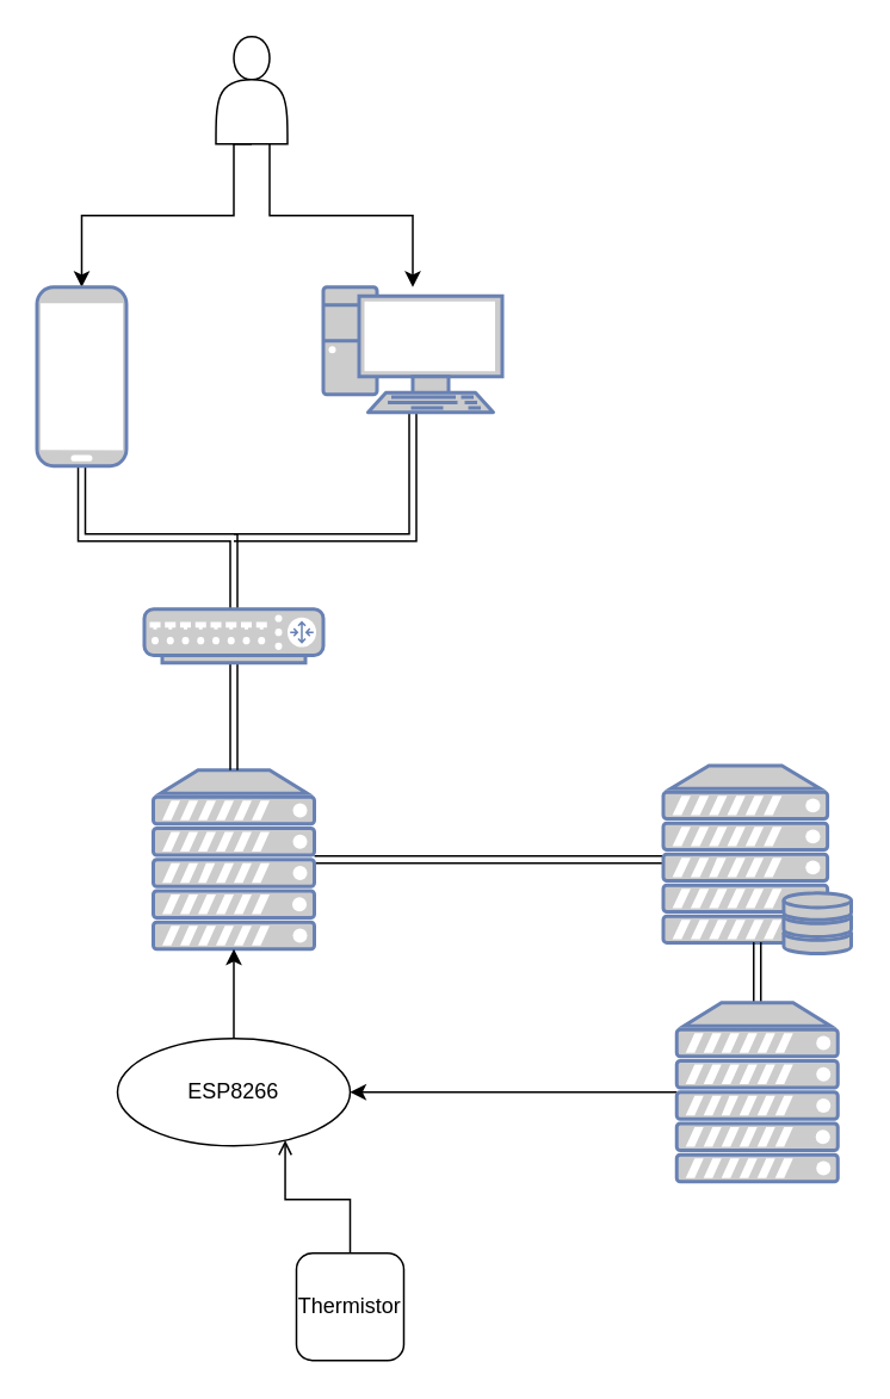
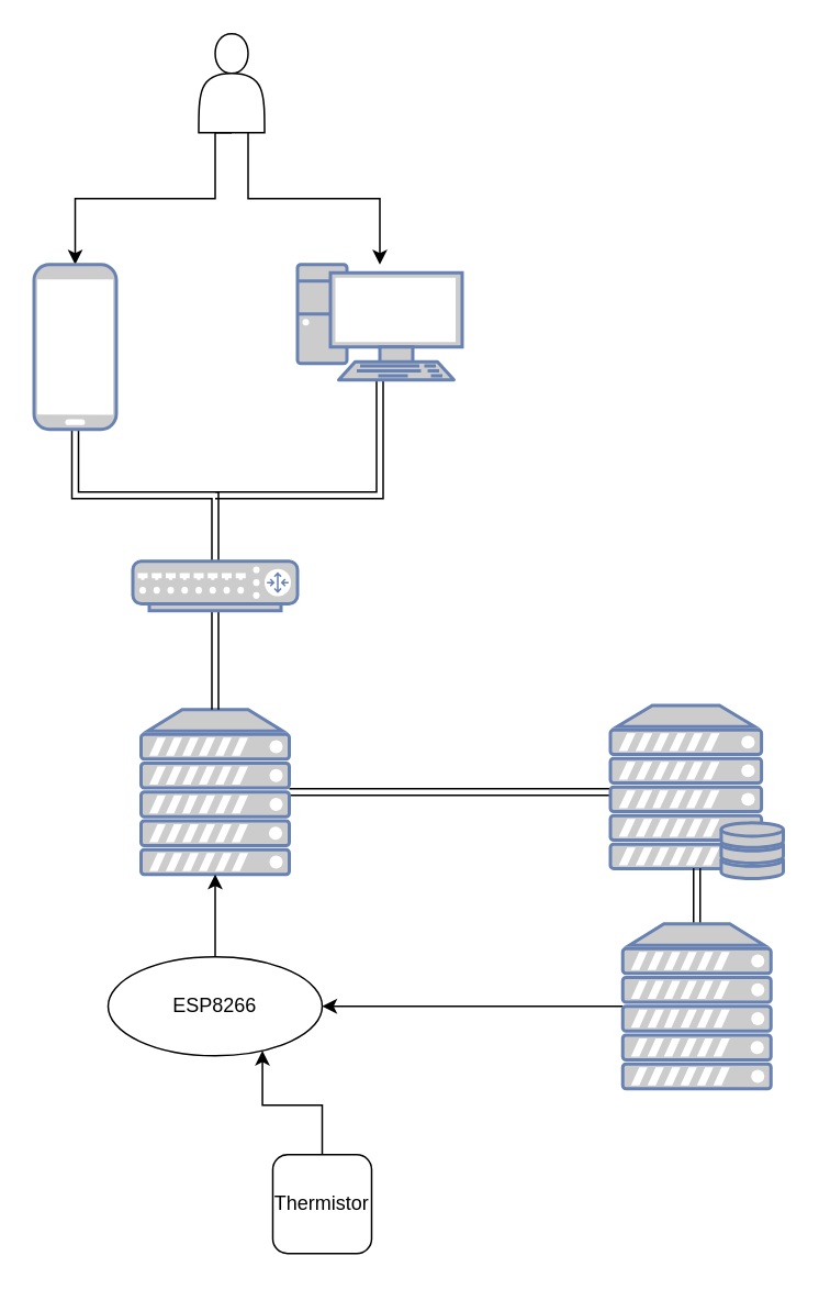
- <mxCell id="19" style="edgeStyle=orthogonalEdgeStyle;rounded=0;orthogonalLoop=1;jettySize=auto;html=1;exitX=0.5;exitY=0;exitDx=0;exitDy=0;entryX=0.75;entryY=1;entryDx=0;entryDy=0;endArrow=open;" edge="1" parent="1" source="20" target="18"><mxGeometry relative="1" as="geometry" /></mxCell>
+ <mxCell id="19" style="edgeStyle=orthogonalEdgeStyle;rounded=0;orthogonalLoop=1;jettySize=auto;html=1;exitX=0.5;exitY=0;exitDx=0;exitDy=0;entryX=0.75;entryY=1;entryDx=0;entryDy=0;" edge="1" parent="1" source="20" target="18"><mxGeometry relative="1" as="geometry" /></mxCell>
